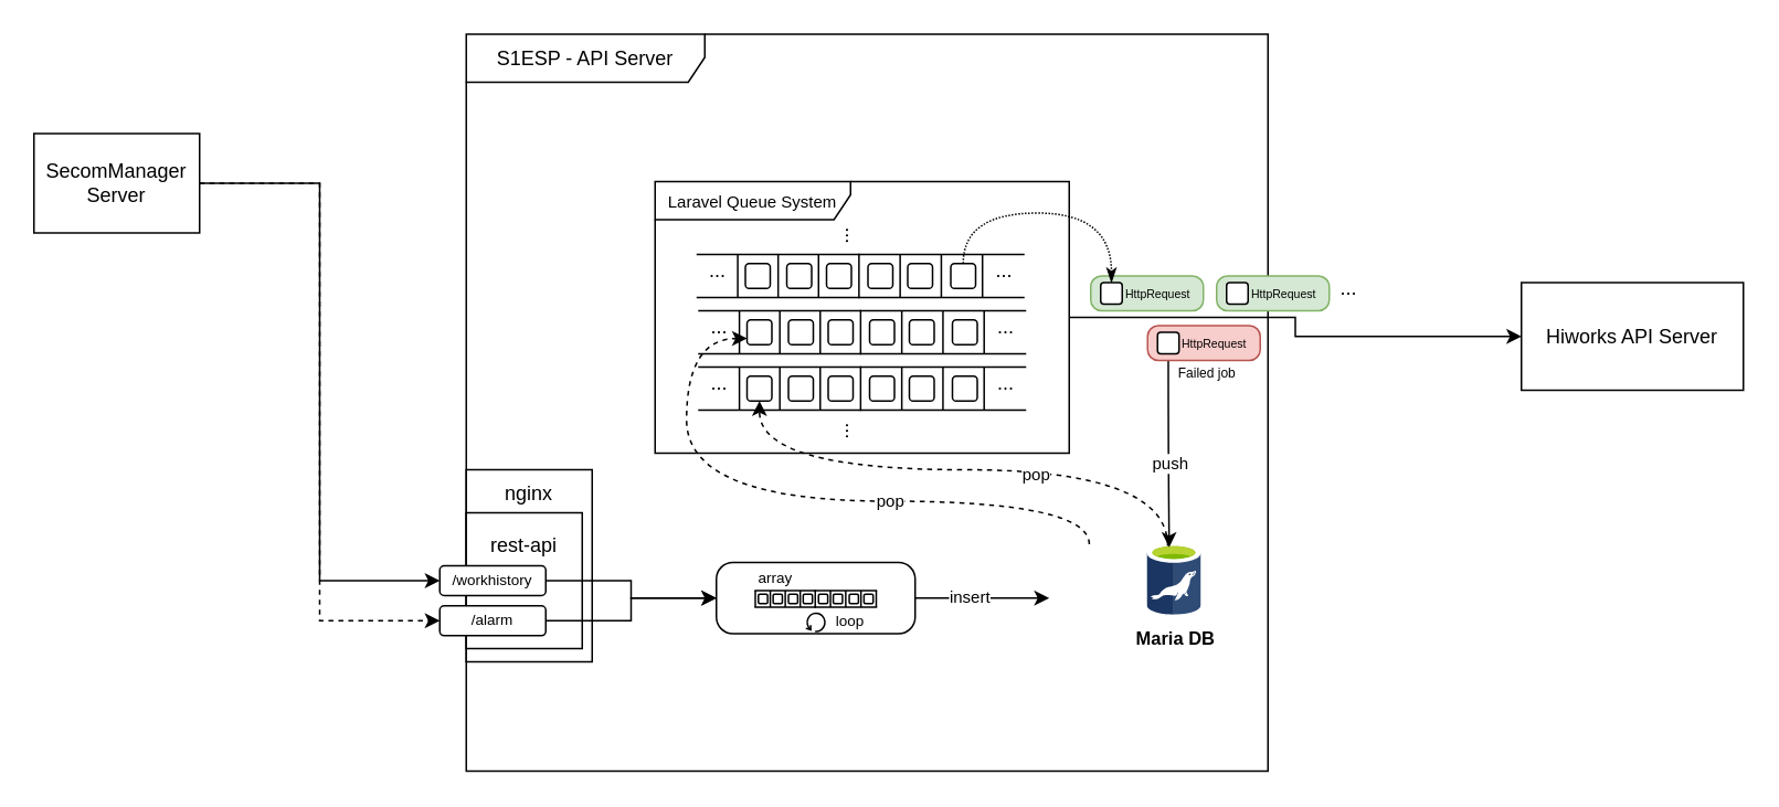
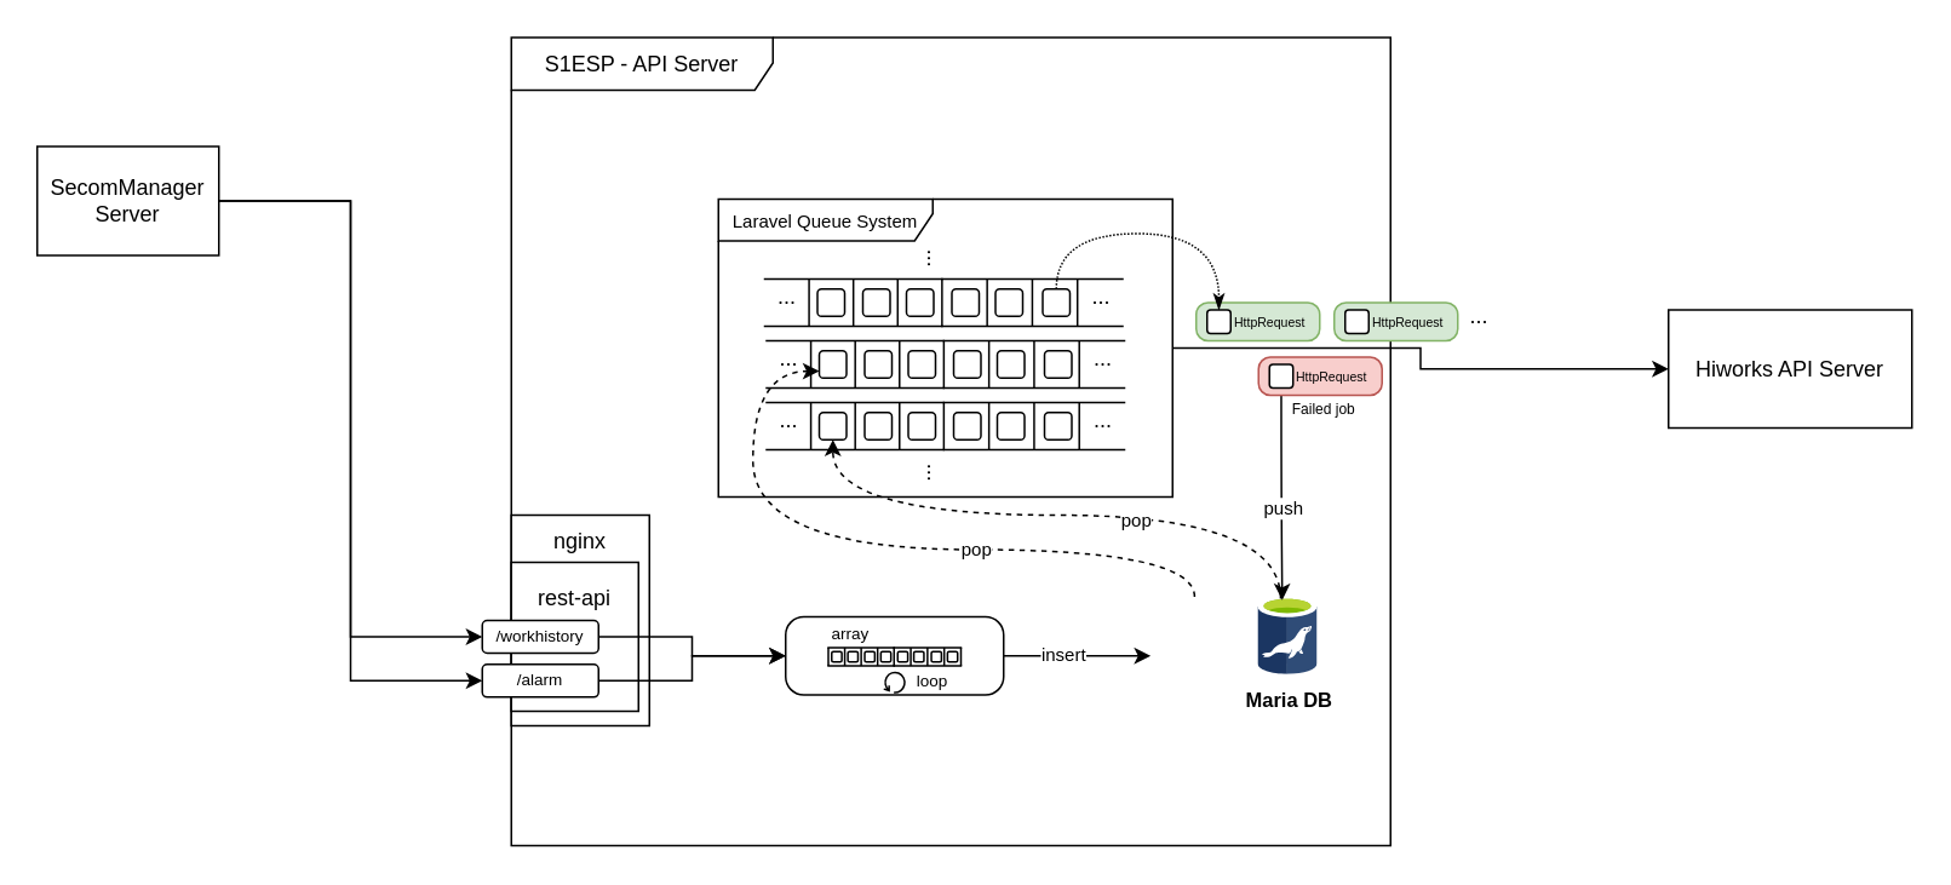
- <mxCell id="3" style="edgeStyle=orthogonalEdgeStyle;rounded=0;orthogonalLoop=1;jettySize=auto;html=1;entryX=0;entryY=0.5;entryDx=0;entryDy=0;dashed=1;" edge="1" parent="1" source="5" target="69"><mxGeometry relative="1" as="geometry"><mxPoint x="252" y="374" as="targetPoint" /></mxGeometry></mxCell>
+ <mxCell id="3" style="edgeStyle=orthogonalEdgeStyle;rounded=0;orthogonalLoop=1;jettySize=auto;html=1;entryX=0;entryY=0.5;entryDx=0;entryDy=0;" edge="1" parent="1" source="5" target="69"><mxGeometry relative="1" as="geometry"><mxPoint x="252" y="374" as="targetPoint" /></mxGeometry></mxCell>
